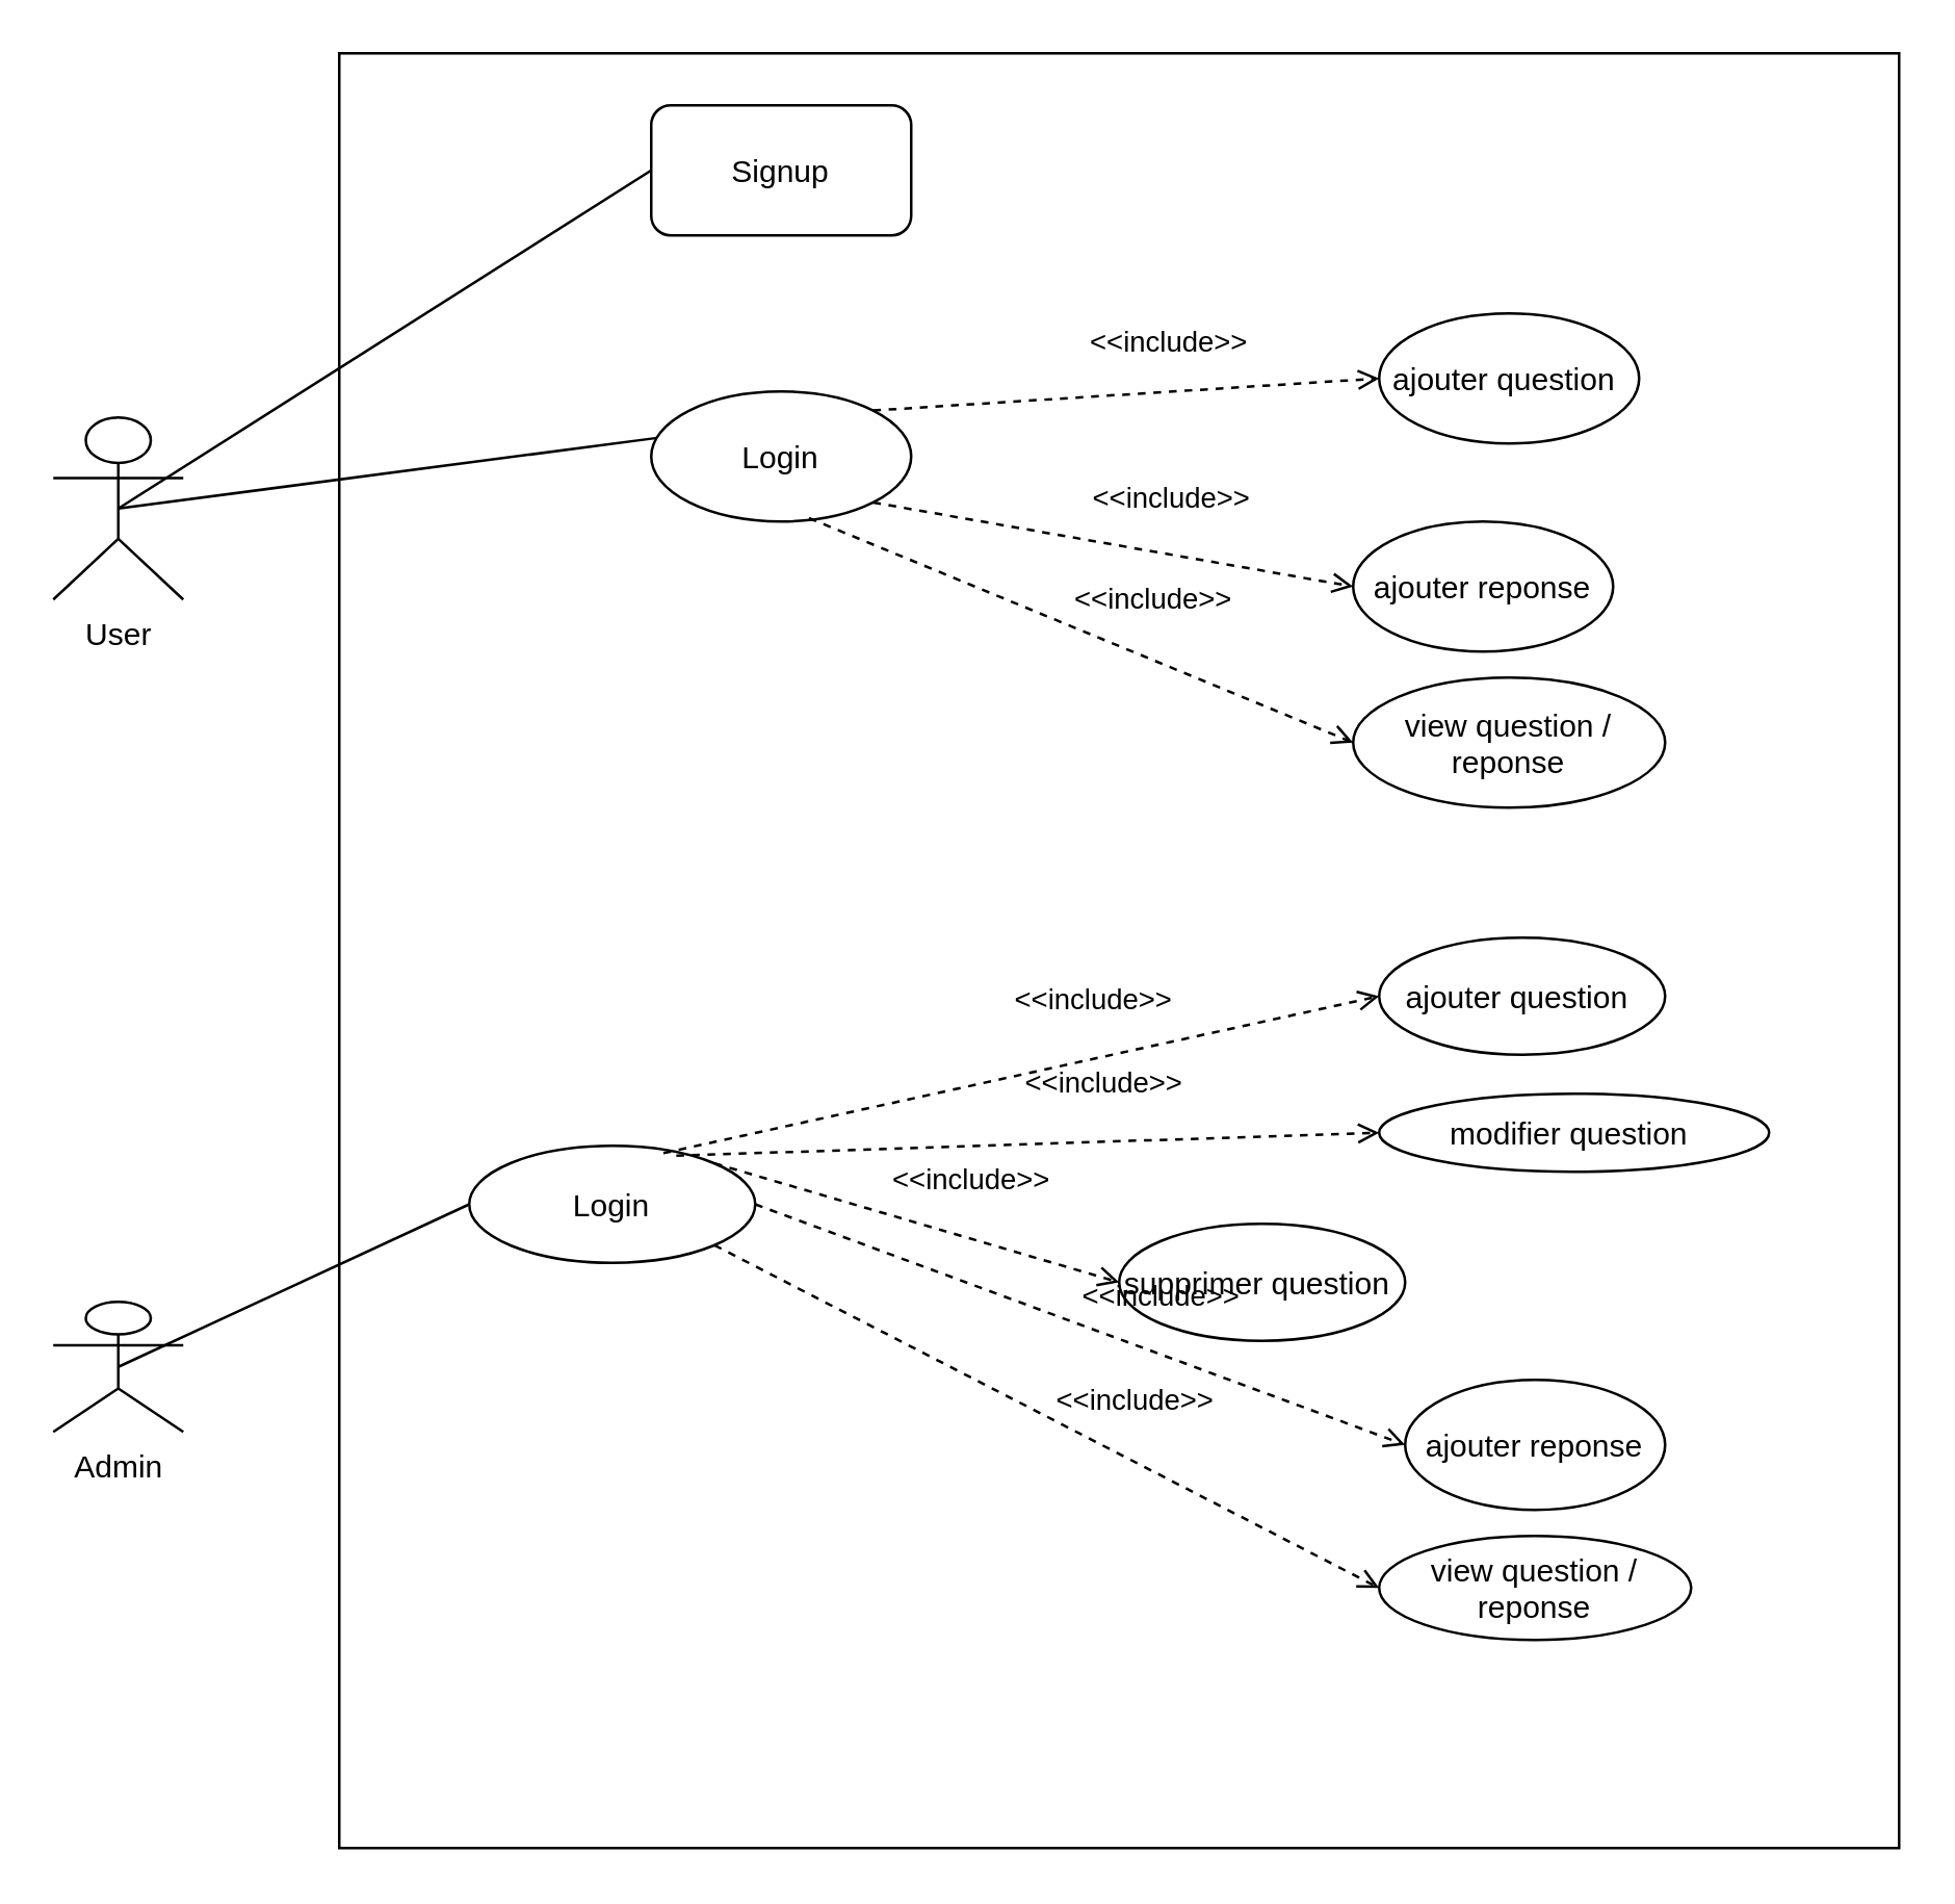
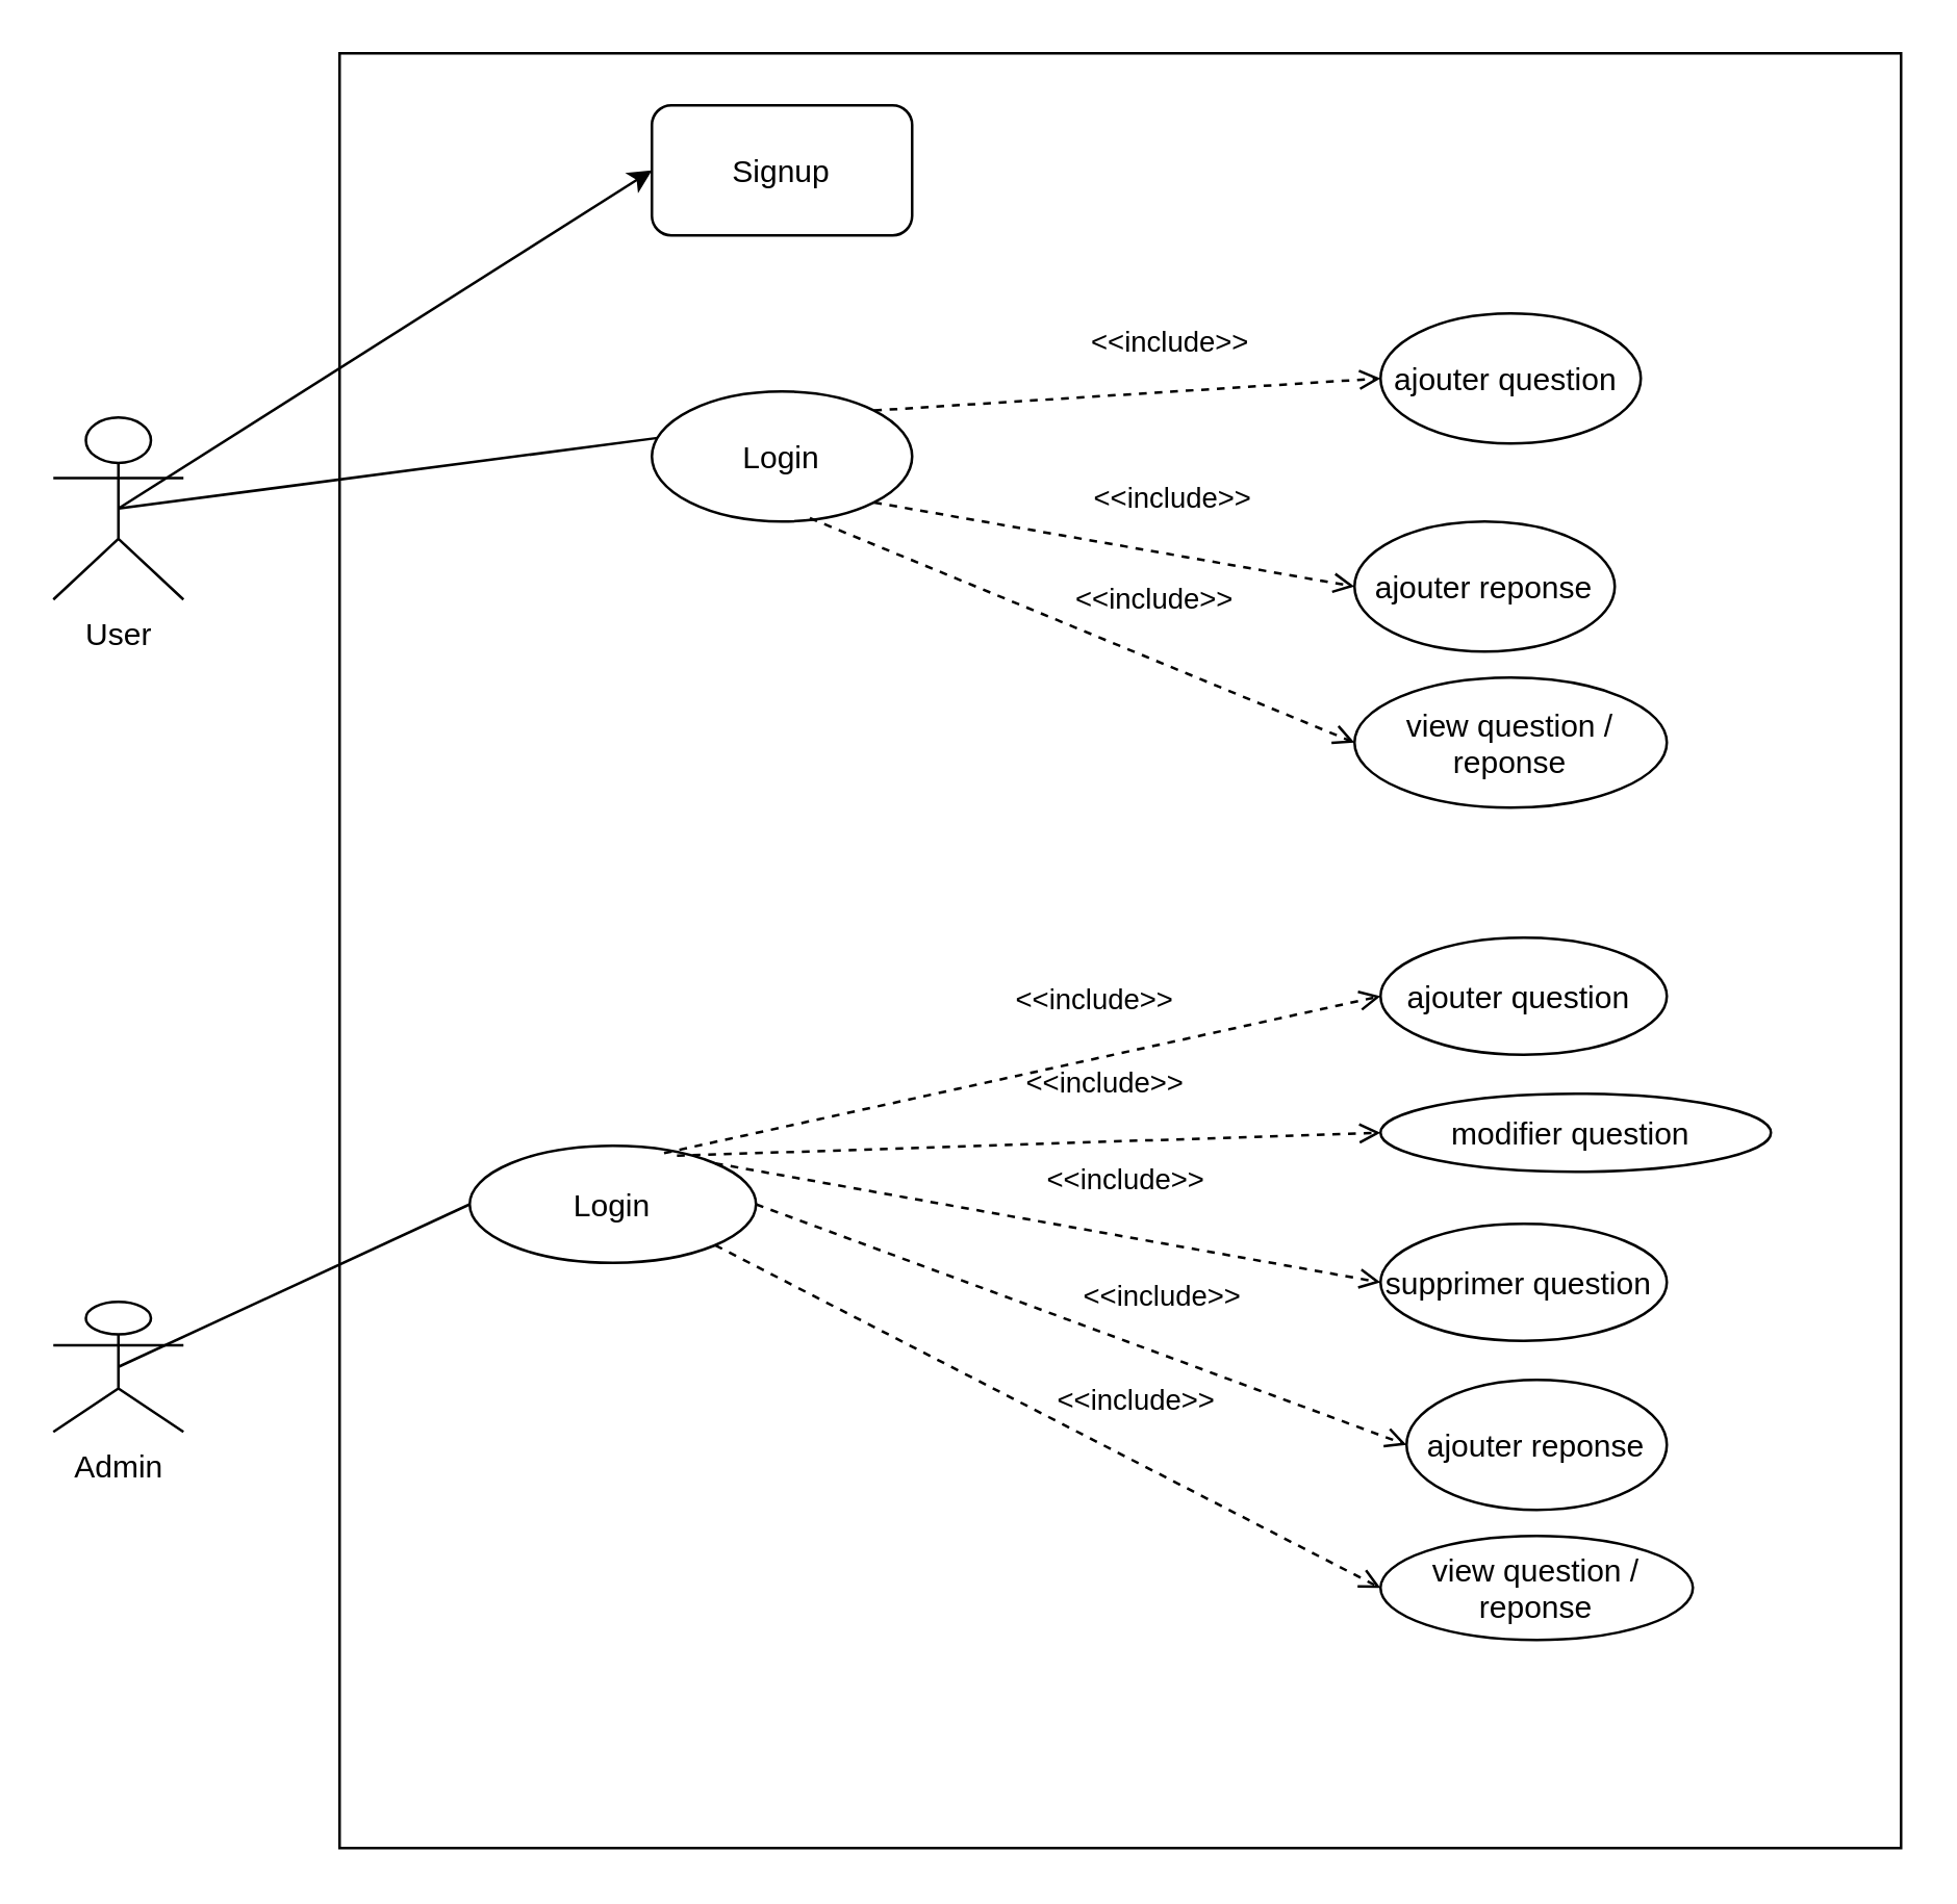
- <mxCell id="7" value="" style="endArrow=none;html=1;fontColor=#000000;strokeColor=#000000;exitX=0.5;exitY=0.5;exitDx=0;exitDy=0;exitPerimeter=0;entryX=0;entryY=0.5;entryDx=0;entryDy=0;" parent="1" source="4" target="11" edge="1"><mxGeometry width="50" height="50" relative="1" as="geometry"><mxPoint x="65" y="555" as="sourcePoint" /><mxPoint x="190" y="52.5" as="targetPoint" /></mxGeometry></mxCell>
+ <mxCell id="7" value="" style="endArrow=classic;html=1;fontColor=#000000;strokeColor=#000000;exitX=0.5;exitY=0.5;exitDx=0;exitDy=0;exitPerimeter=0;entryX=0;entryY=0.5;entryDx=0;entryDy=0;" parent="1" source="4" target="11" edge="1"><mxGeometry width="50" height="50" relative="1" as="geometry"><mxPoint x="65" y="555" as="sourcePoint" /><mxPoint x="190" y="52.5" as="targetPoint" /></mxGeometry></mxCell>
- <mxCell id="20" value="supprimer question " style="ellipse;strokeColor=#000000;fillColor=#FFFFFF;fontColor=#000000;" vertex="1" parent="1"><mxGeometry x="430" y="470" width="110" height="45" as="geometry" /></mxCell>
+ <mxCell id="20" value="supprimer question " style="ellipse;strokeColor=#000000;fillColor=#FFFFFF;fontColor=#000000;" vertex="1" parent="1"><mxGeometry x="530" y="470" width="110" height="45" as="geometry" /></mxCell>
